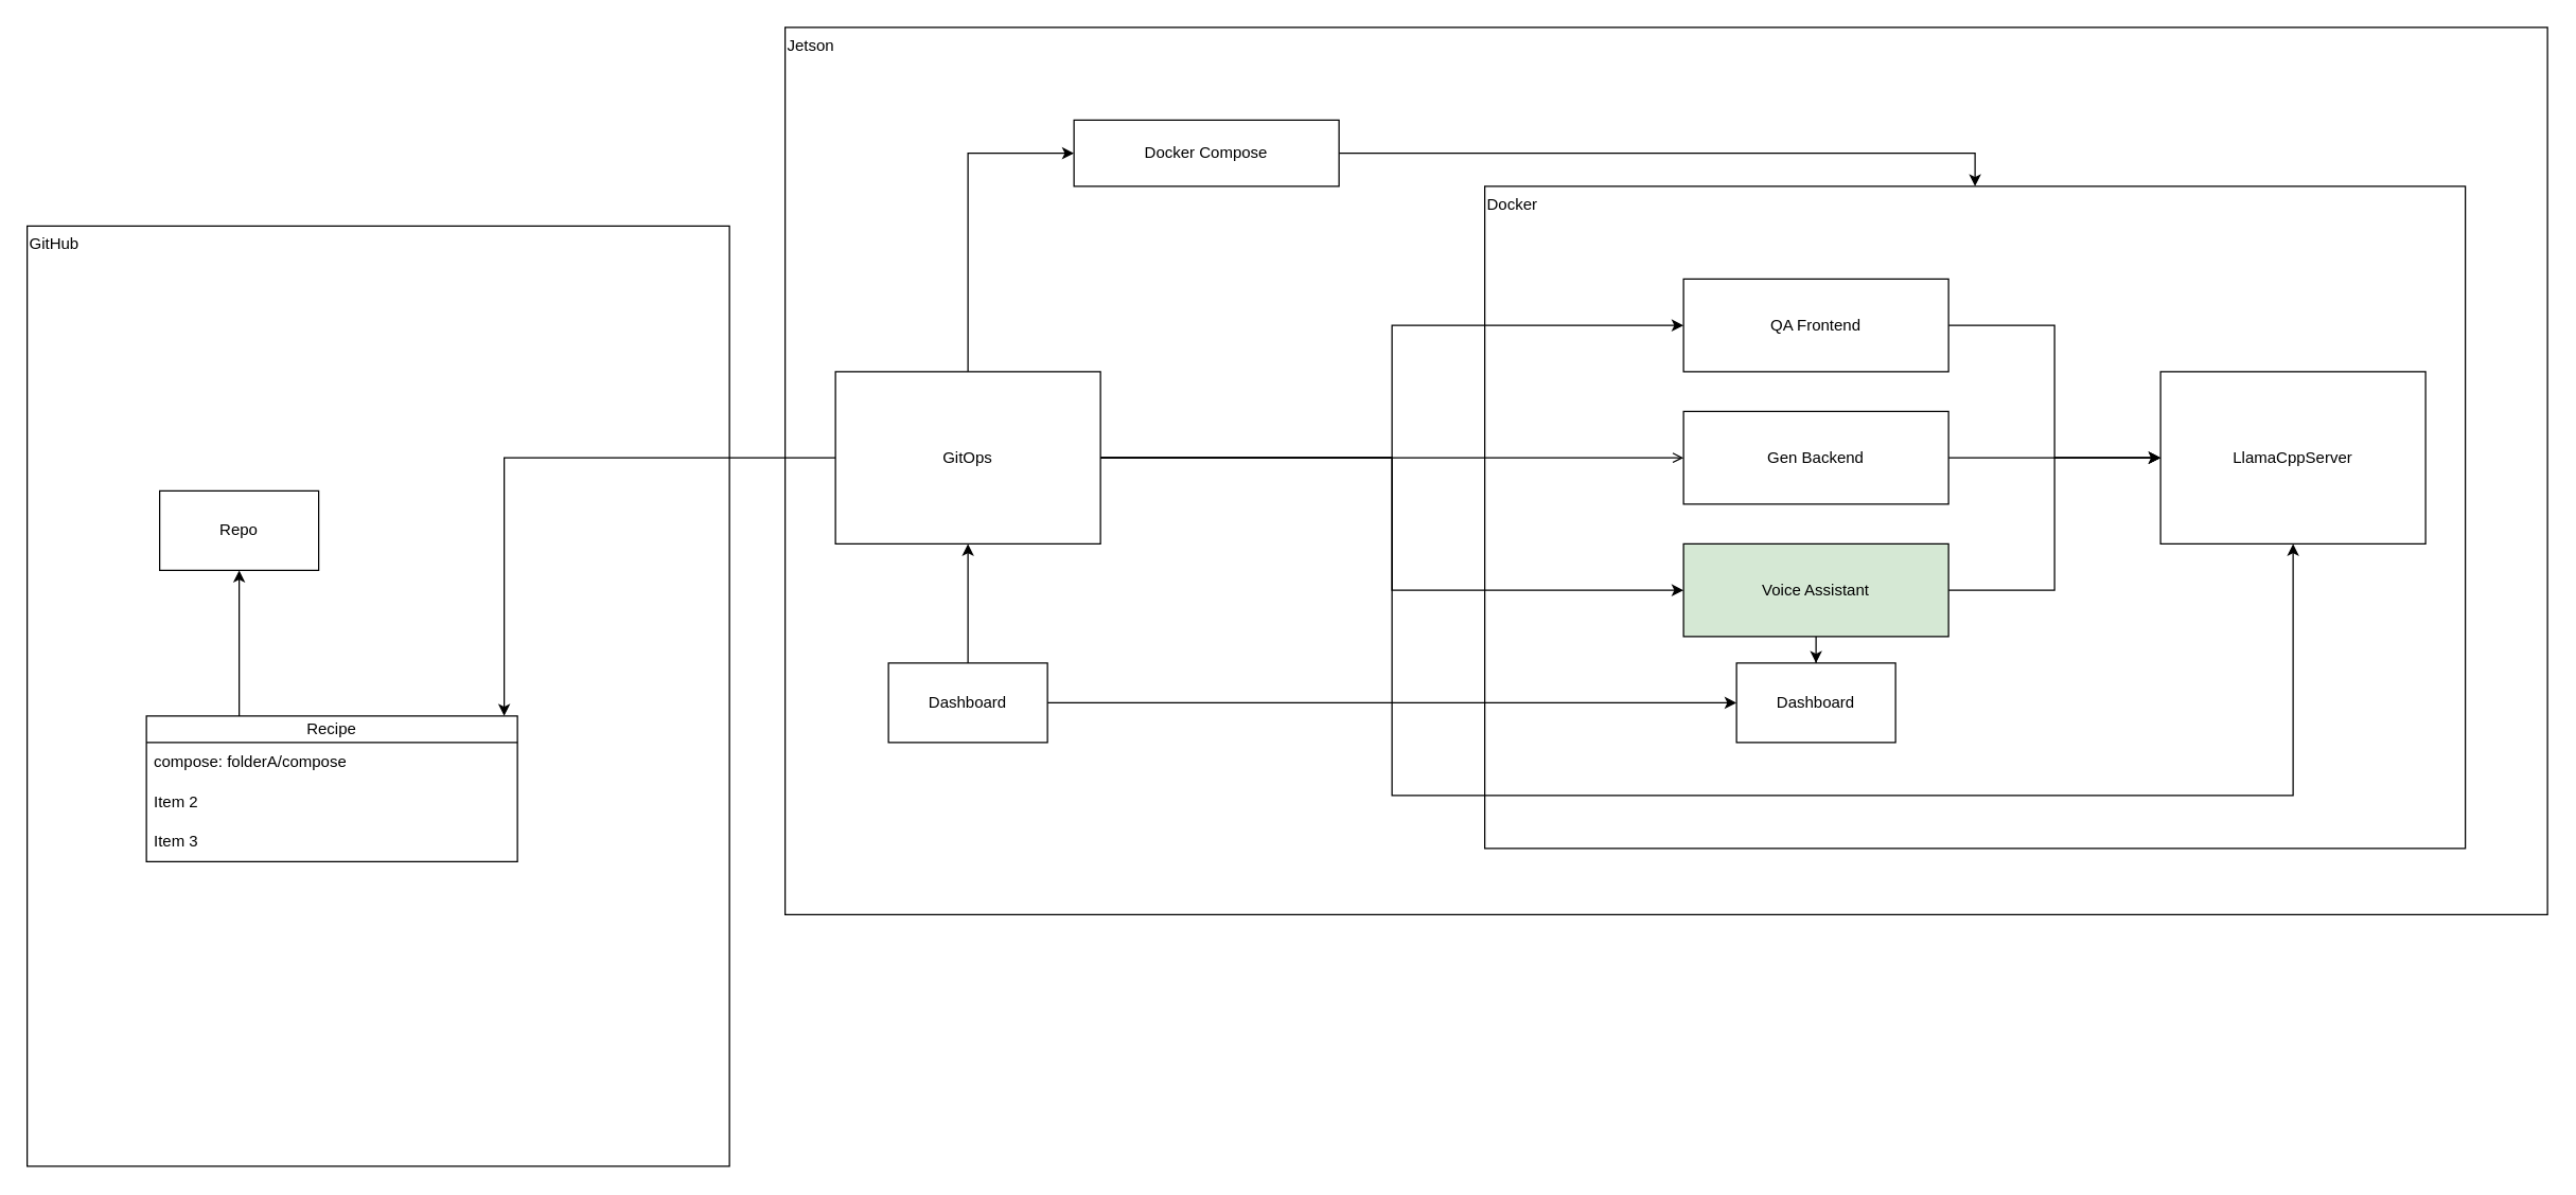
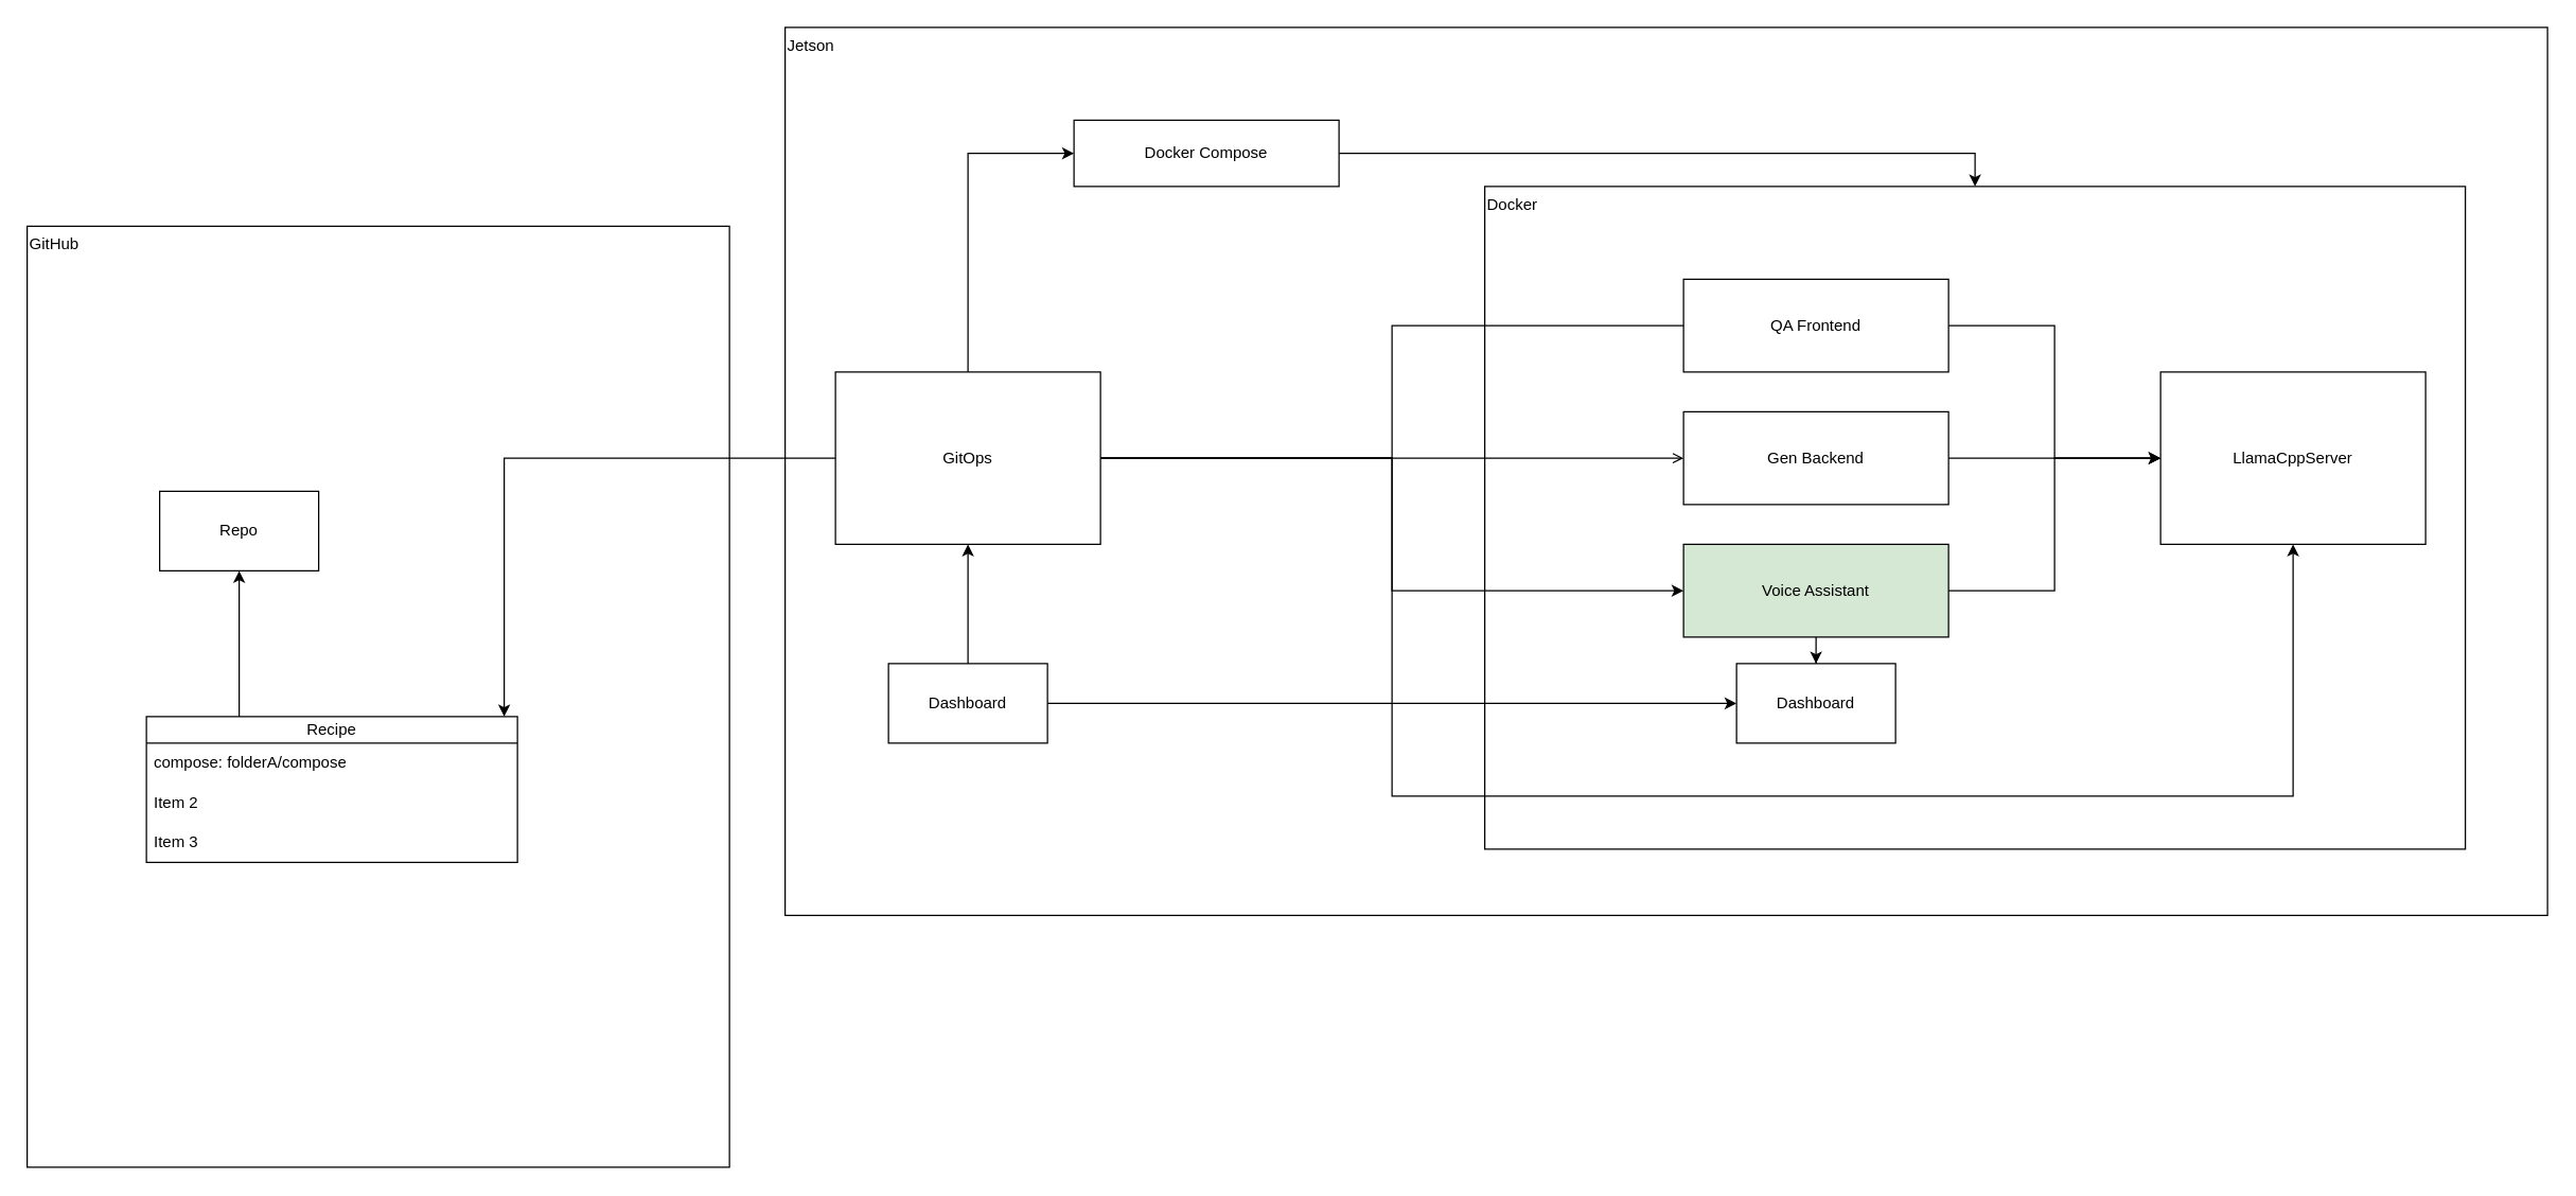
- <mxCell id="5" style="edgeStyle=orthogonalEdgeStyle;rounded=0;orthogonalLoop=1;jettySize=auto;html=1;exitX=1;exitY=0.5;exitDx=0;exitDy=0;entryX=0;entryY=0.5;entryDx=0;entryDy=0;" edge="1" parent="1" source="11" target="17"><mxGeometry relative="1" as="geometry" /></mxCell>
+ <mxCell id="5" style="edgeStyle=orthogonalEdgeStyle;rounded=0;orthogonalLoop=1;jettySize=auto;html=1;exitX=1;exitY=0.5;exitDx=0;exitDy=0;entryX=0;entryY=0.5;entryDx=0;entryDy=0;endArrow=none;" edge="1" parent="1" source="11" target="17"><mxGeometry relative="1" as="geometry" /></mxCell>
